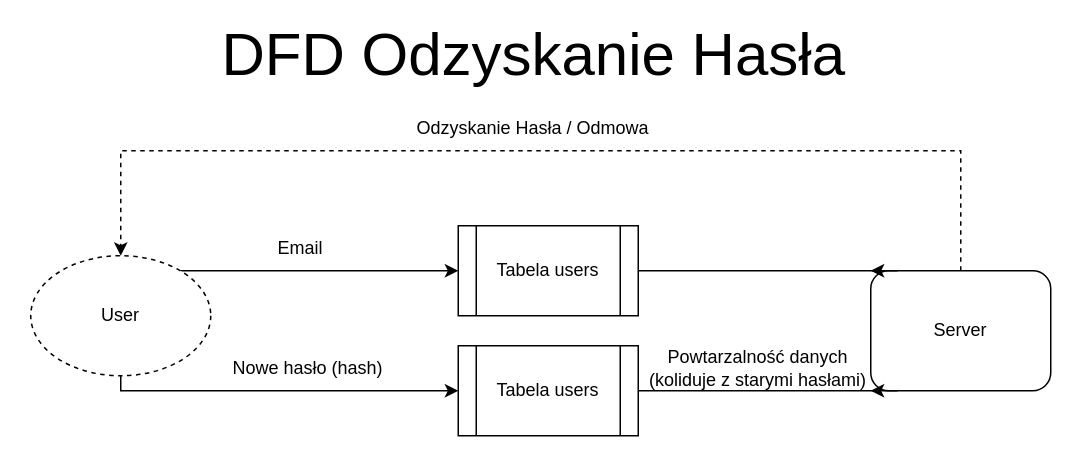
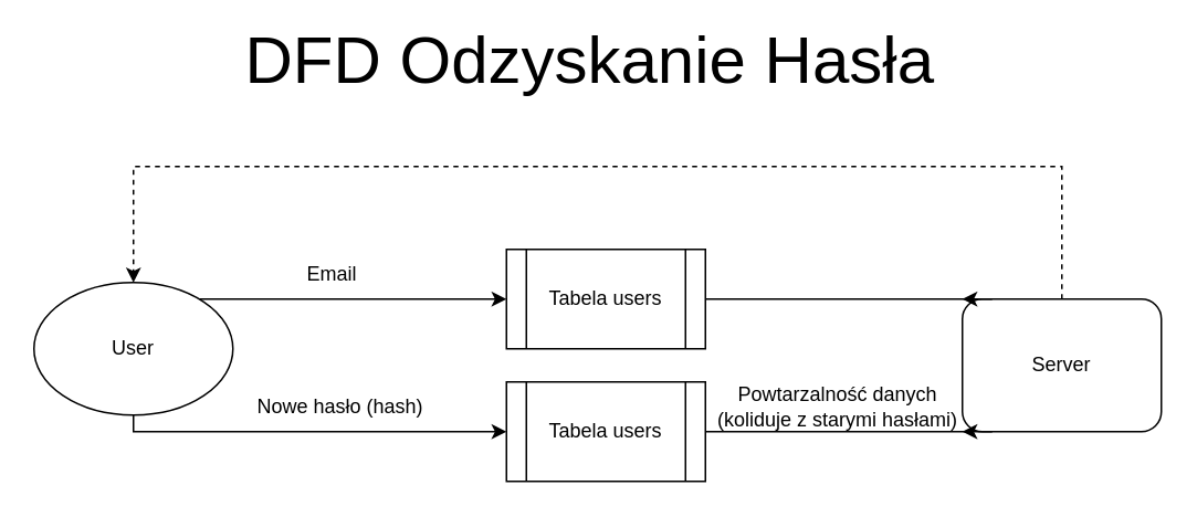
- <mxCell id="11" value="Odzyskanie Hasła / Odmowa" style="text;html=1;align=center;verticalAlign=middle;whiteSpace=wrap;rounded=0;" vertex="1" parent="1"><mxGeometry x="272" y="70" width="166" height="30" as="geometry" /></mxCell>
- <mxCell id="5" value="User" style="ellipse;whiteSpace=wrap;html=1;dashed=1;" vertex="1" parent="1"><mxGeometry x="20" y="170" width="120" height="80" as="geometry" /></mxCell>
+ <mxCell id="5" value="User" style="ellipse;whiteSpace=wrap;html=1;" vertex="1" parent="1"><mxGeometry x="20" y="170" width="120" height="80" as="geometry" /></mxCell>
